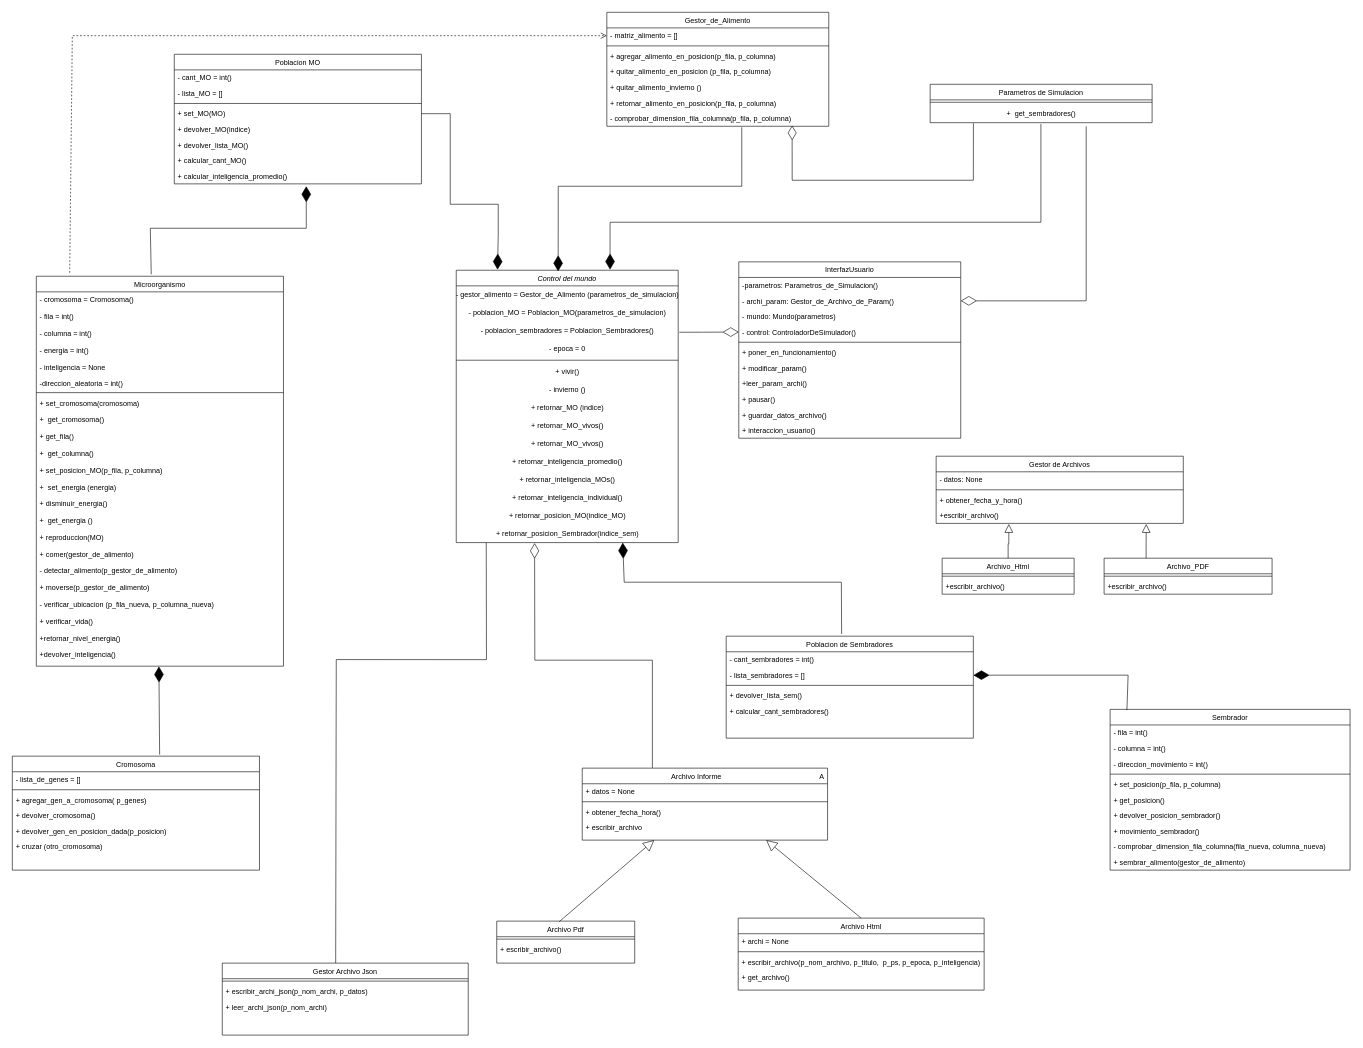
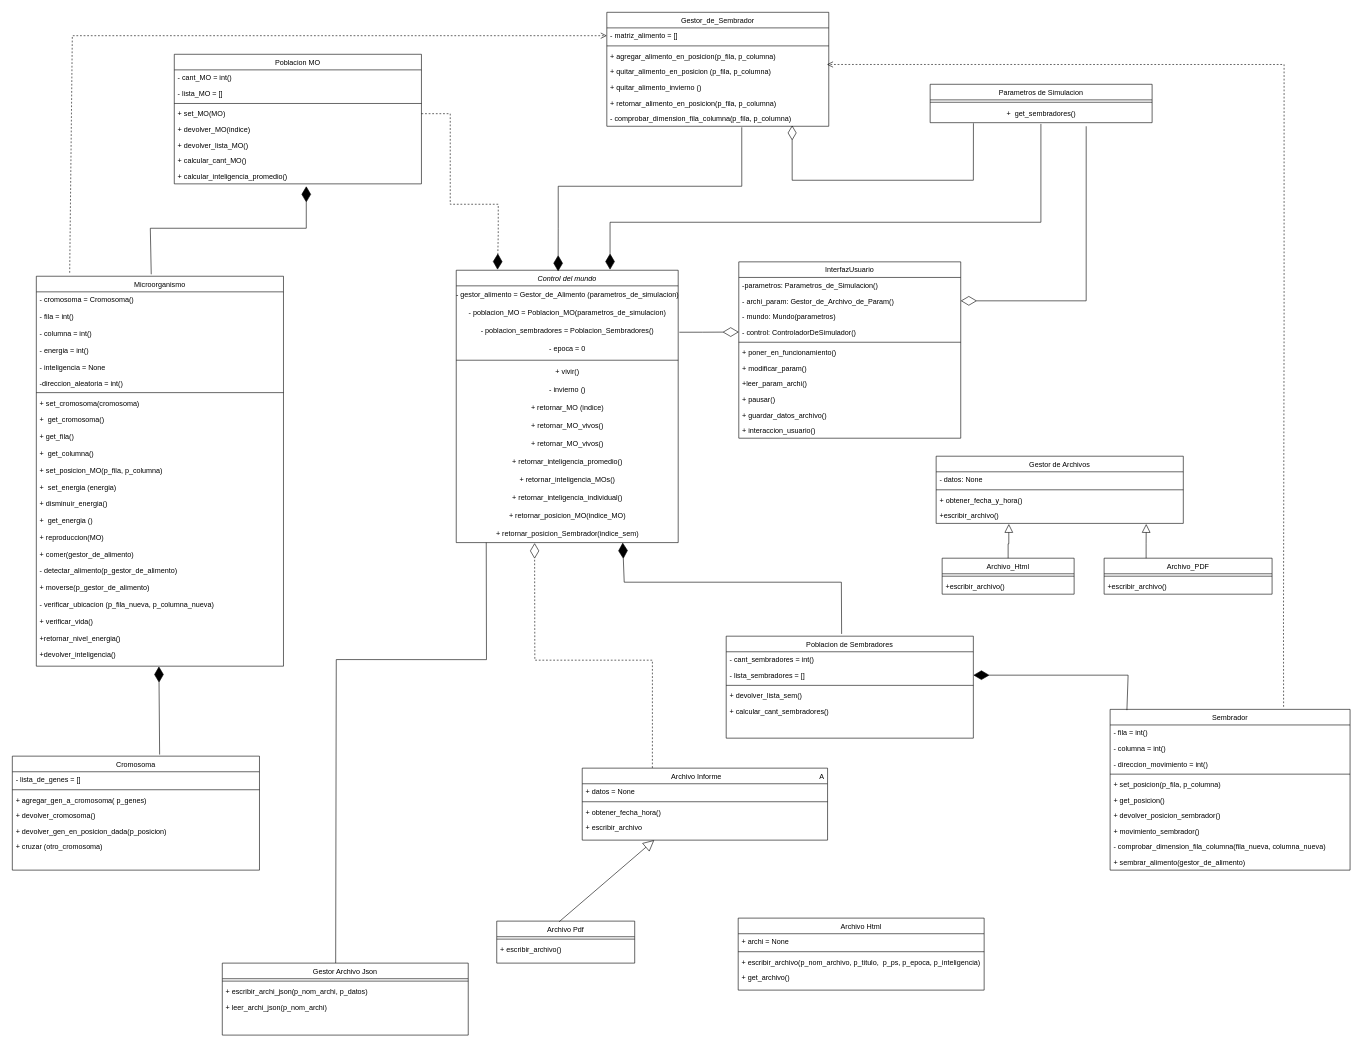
- <mxCell id="30" value="Gestor_de_Alimento" style="swimlane;fontStyle=0;align=center;verticalAlign=top;childLayout=stackLayout;horizontal=1;startSize=26;horizontalStack=0;resizeParent=1;resizeLast=0;collapsible=1;marginBottom=0;rounded=0;shadow=0;strokeWidth=1;" parent="1" vertex="1"><mxGeometry x="1011" y="20" width="370" height="190" as="geometry"><mxRectangle x="340" y="380" width="170" height="26" as="alternateBounds" /></mxGeometry></mxCell>
+ <mxCell id="30" value="Gestor_de_Sembrador" style="swimlane;fontStyle=0;align=center;verticalAlign=top;childLayout=stackLayout;horizontal=1;startSize=26;horizontalStack=0;resizeParent=1;resizeLast=0;collapsible=1;marginBottom=0;rounded=0;shadow=0;strokeWidth=1;" parent="1" vertex="1"><mxGeometry x="1011" y="20" width="370" height="190" as="geometry"><mxRectangle x="340" y="380" width="170" height="26" as="alternateBounds" /></mxGeometry></mxCell>
+ <mxCell id="78" value="" style="html=1;verticalAlign=bottom;endArrow=open;dashed=1;endSize=8;rounded=0;entryX=0.992;entryY=0.038;entryDx=0;entryDy=0;entryPerimeter=0;exitX=0.723;exitY=-0.016;exitDx=0;exitDy=0;exitPerimeter=0;" parent="1" source="19" target="34" edge="1"><mxGeometry relative="1" as="geometry"><mxPoint x="1990" y="1190" as="sourcePoint" /><mxPoint x="1520" y="530" as="targetPoint" /><Array as="points"><mxPoint x="2139" y="1040" /><mxPoint x="2140" y="540" /><mxPoint x="2140" y="107" /></Array></mxGeometry></mxCell>
- <mxCell id="72" value="" style="endArrow=diamondThin;endFill=1;endSize=24;html=1;rounded=0;entryX=0.186;entryY=-0.002;entryDx=0;entryDy=0;entryPerimeter=0;exitX=1;exitY=0.5;exitDx=0;exitDy=0;" parent="1" source="59" target="3" edge="1"><mxGeometry width="160" relative="1" as="geometry"><mxPoint x="530" y="410" as="sourcePoint" /><mxPoint x="690" y="410" as="targetPoint" /><Array as="points"><mxPoint x="750" y="189" /><mxPoint x="750" y="340" /><mxPoint x="830" y="340" /><mxPoint x="830" y="390" /></Array></mxGeometry></mxCell>
+ <mxCell id="72" value="" style="endArrow=diamondThin;endFill=1;endSize=24;html=1;rounded=0;entryX=0.186;entryY=-0.002;entryDx=0;entryDy=0;entryPerimeter=0;exitX=1;exitY=0.5;exitDx=0;exitDy=0;dashed=1;" parent="1" source="59" target="3" edge="1"><mxGeometry width="160" relative="1" as="geometry"><mxPoint x="530" y="410" as="sourcePoint" /><mxPoint x="690" y="410" as="targetPoint" /><Array as="points"><mxPoint x="750" y="189" /><mxPoint x="750" y="340" /><mxPoint x="830" y="340" /><mxPoint x="830" y="390" /></Array></mxGeometry></mxCell>
- <mxCell id="100" value="" style="endArrow=diamondThin;html=1;rounded=0;exitX=0.286;exitY=-0.003;exitDx=0;exitDy=0;exitPerimeter=0;entryX=0.353;entryY=1.029;entryDx=0;entryDy=0;entryPerimeter=0;endFill=0;endSize=23;" parent="1" source="85" target="18" edge="1"><mxGeometry width="50" height="50" relative="1" as="geometry"><mxPoint x="990" y="1160" as="sourcePoint" /><mxPoint x="880" y="900" as="targetPoint" /><Array as="points"><mxPoint x="1087" y="1100" /><mxPoint x="891" y="1100" /></Array></mxGeometry></mxCell>
+ <mxCell id="100" value="" style="endArrow=diamondThin;html=1;rounded=0;exitX=0.286;exitY=-0.003;exitDx=0;exitDy=0;exitPerimeter=0;entryX=0.353;entryY=1.029;entryDx=0;entryDy=0;entryPerimeter=0;endFill=0;endSize=23;dashed=1;" parent="1" source="85" target="18" edge="1"><mxGeometry width="50" height="50" relative="1" as="geometry"><mxPoint x="990" y="1160" as="sourcePoint" /><mxPoint x="880" y="900" as="targetPoint" /><Array as="points"><mxPoint x="1087" y="1100" /><mxPoint x="891" y="1100" /></Array></mxGeometry></mxCell>
- <mxCell id="90" value="" style="endArrow=block;endSize=16;endFill=0;html=1;rounded=0;exitX=0.5;exitY=0;exitDx=0;exitDy=0;entryX=0.75;entryY=1;entryDx=0;entryDy=0;" parent="1" source="80" target="85" edge="1"><mxGeometry width="160" relative="1" as="geometry"><mxPoint x="1130" y="1610" as="sourcePoint" /><mxPoint x="1290" y="1610" as="targetPoint" /></mxGeometry></mxCell>
